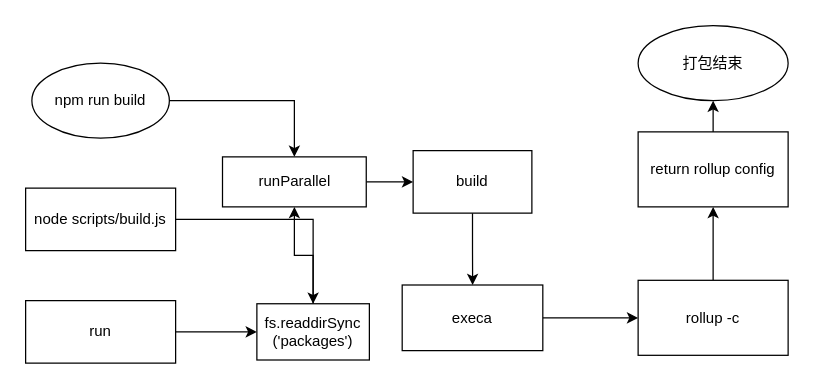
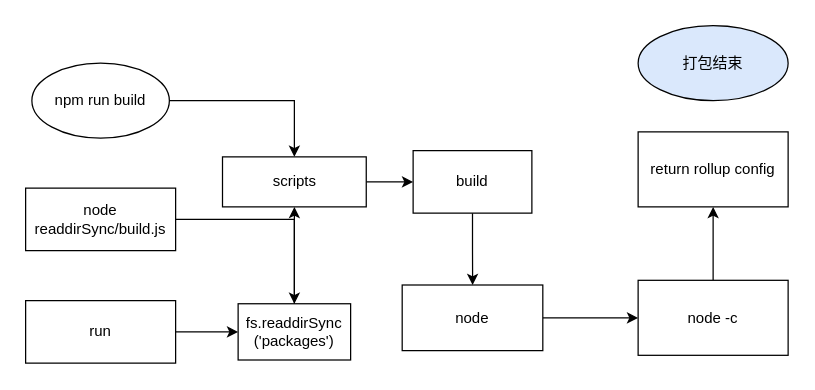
- <mxCell id="20" value="打包结束" style="ellipse;whiteSpace=wrap;html=1;" vertex="1" parent="1"><mxGeometry x="510" y="20" width="120" height="60" as="geometry" /></mxCell>
+ <mxCell id="20" value="打包结束" style="ellipse;whiteSpace=wrap;html=1;fillColor=#dae8fc;" vertex="1" parent="1"><mxGeometry x="510" y="20" width="120" height="60" as="geometry" /></mxCell>
- <mxCell id="18" value="" style="edgeStyle=orthogonalEdgeStyle;rounded=0;orthogonalLoop=1;jettySize=auto;html=1;" edge="1" parent="1" source="19" target="20"><mxGeometry relative="1" as="geometry" /></mxCell>
- <mxCell id="11" value="&lt;span style=&quot;&quot;&gt;runParallel&lt;/span&gt;" style="whiteSpace=wrap;html=1;" vertex="1" parent="1"><mxGeometry x="177.5" y="125" width="115" height="40" as="geometry" /></mxCell>
+ <mxCell id="11" value="&lt;span style=&quot;&quot;&gt;scripts&lt;/span&gt;" style="whiteSpace=wrap;html=1;" vertex="1" parent="1"><mxGeometry x="177.5" y="125" width="115" height="40" as="geometry" /></mxCell>
- <mxCell id="5" value="&lt;div&gt;node scripts/build.js&lt;/div&gt;" style="whiteSpace=wrap;html=1;" vertex="1" parent="1"><mxGeometry x="20" y="150" width="120" height="50" as="geometry" /></mxCell>
+ <mxCell id="5" value="&lt;div&gt;node readdirSync/build.js&lt;/div&gt;" style="whiteSpace=wrap;html=1;" vertex="1" parent="1"><mxGeometry x="20" y="150" width="120" height="50" as="geometry" /></mxCell>
- <mxCell id="15" value="execa" style="whiteSpace=wrap;html=1;" vertex="1" parent="1"><mxGeometry x="321.25" y="227.5" width="112.5" height="52.5" as="geometry" /></mxCell>
+ <mxCell id="15" value="node" style="whiteSpace=wrap;html=1;" vertex="1" parent="1"><mxGeometry x="321.25" y="227.5" width="112.5" height="52.5" as="geometry" /></mxCell>
- <mxCell id="17" value="rollup -c" style="whiteSpace=wrap;html=1;" vertex="1" parent="1"><mxGeometry x="510" y="223.75" width="120" height="60" as="geometry" /></mxCell>
+ <mxCell id="17" value="node -c" style="whiteSpace=wrap;html=1;" vertex="1" parent="1"><mxGeometry x="510" y="223.75" width="120" height="60" as="geometry" /></mxCell>
- <mxCell id="9" value="&lt;div&gt;fs.readdirSync&lt;/div&gt;&lt;div&gt;('packages')&lt;/div&gt;" style="whiteSpace=wrap;html=1;" vertex="1" parent="1"><mxGeometry x="205" y="242.5" width="90" height="45" as="geometry" /></mxCell>
+ <mxCell id="9" value="&lt;div&gt;fs.readdirSync&lt;/div&gt;&lt;div&gt;('packages')&lt;/div&gt;" style="whiteSpace=wrap;html=1;" vertex="1" parent="1"><mxGeometry x="190" y="242.5" width="90" height="45" as="geometry" /></mxCell>
